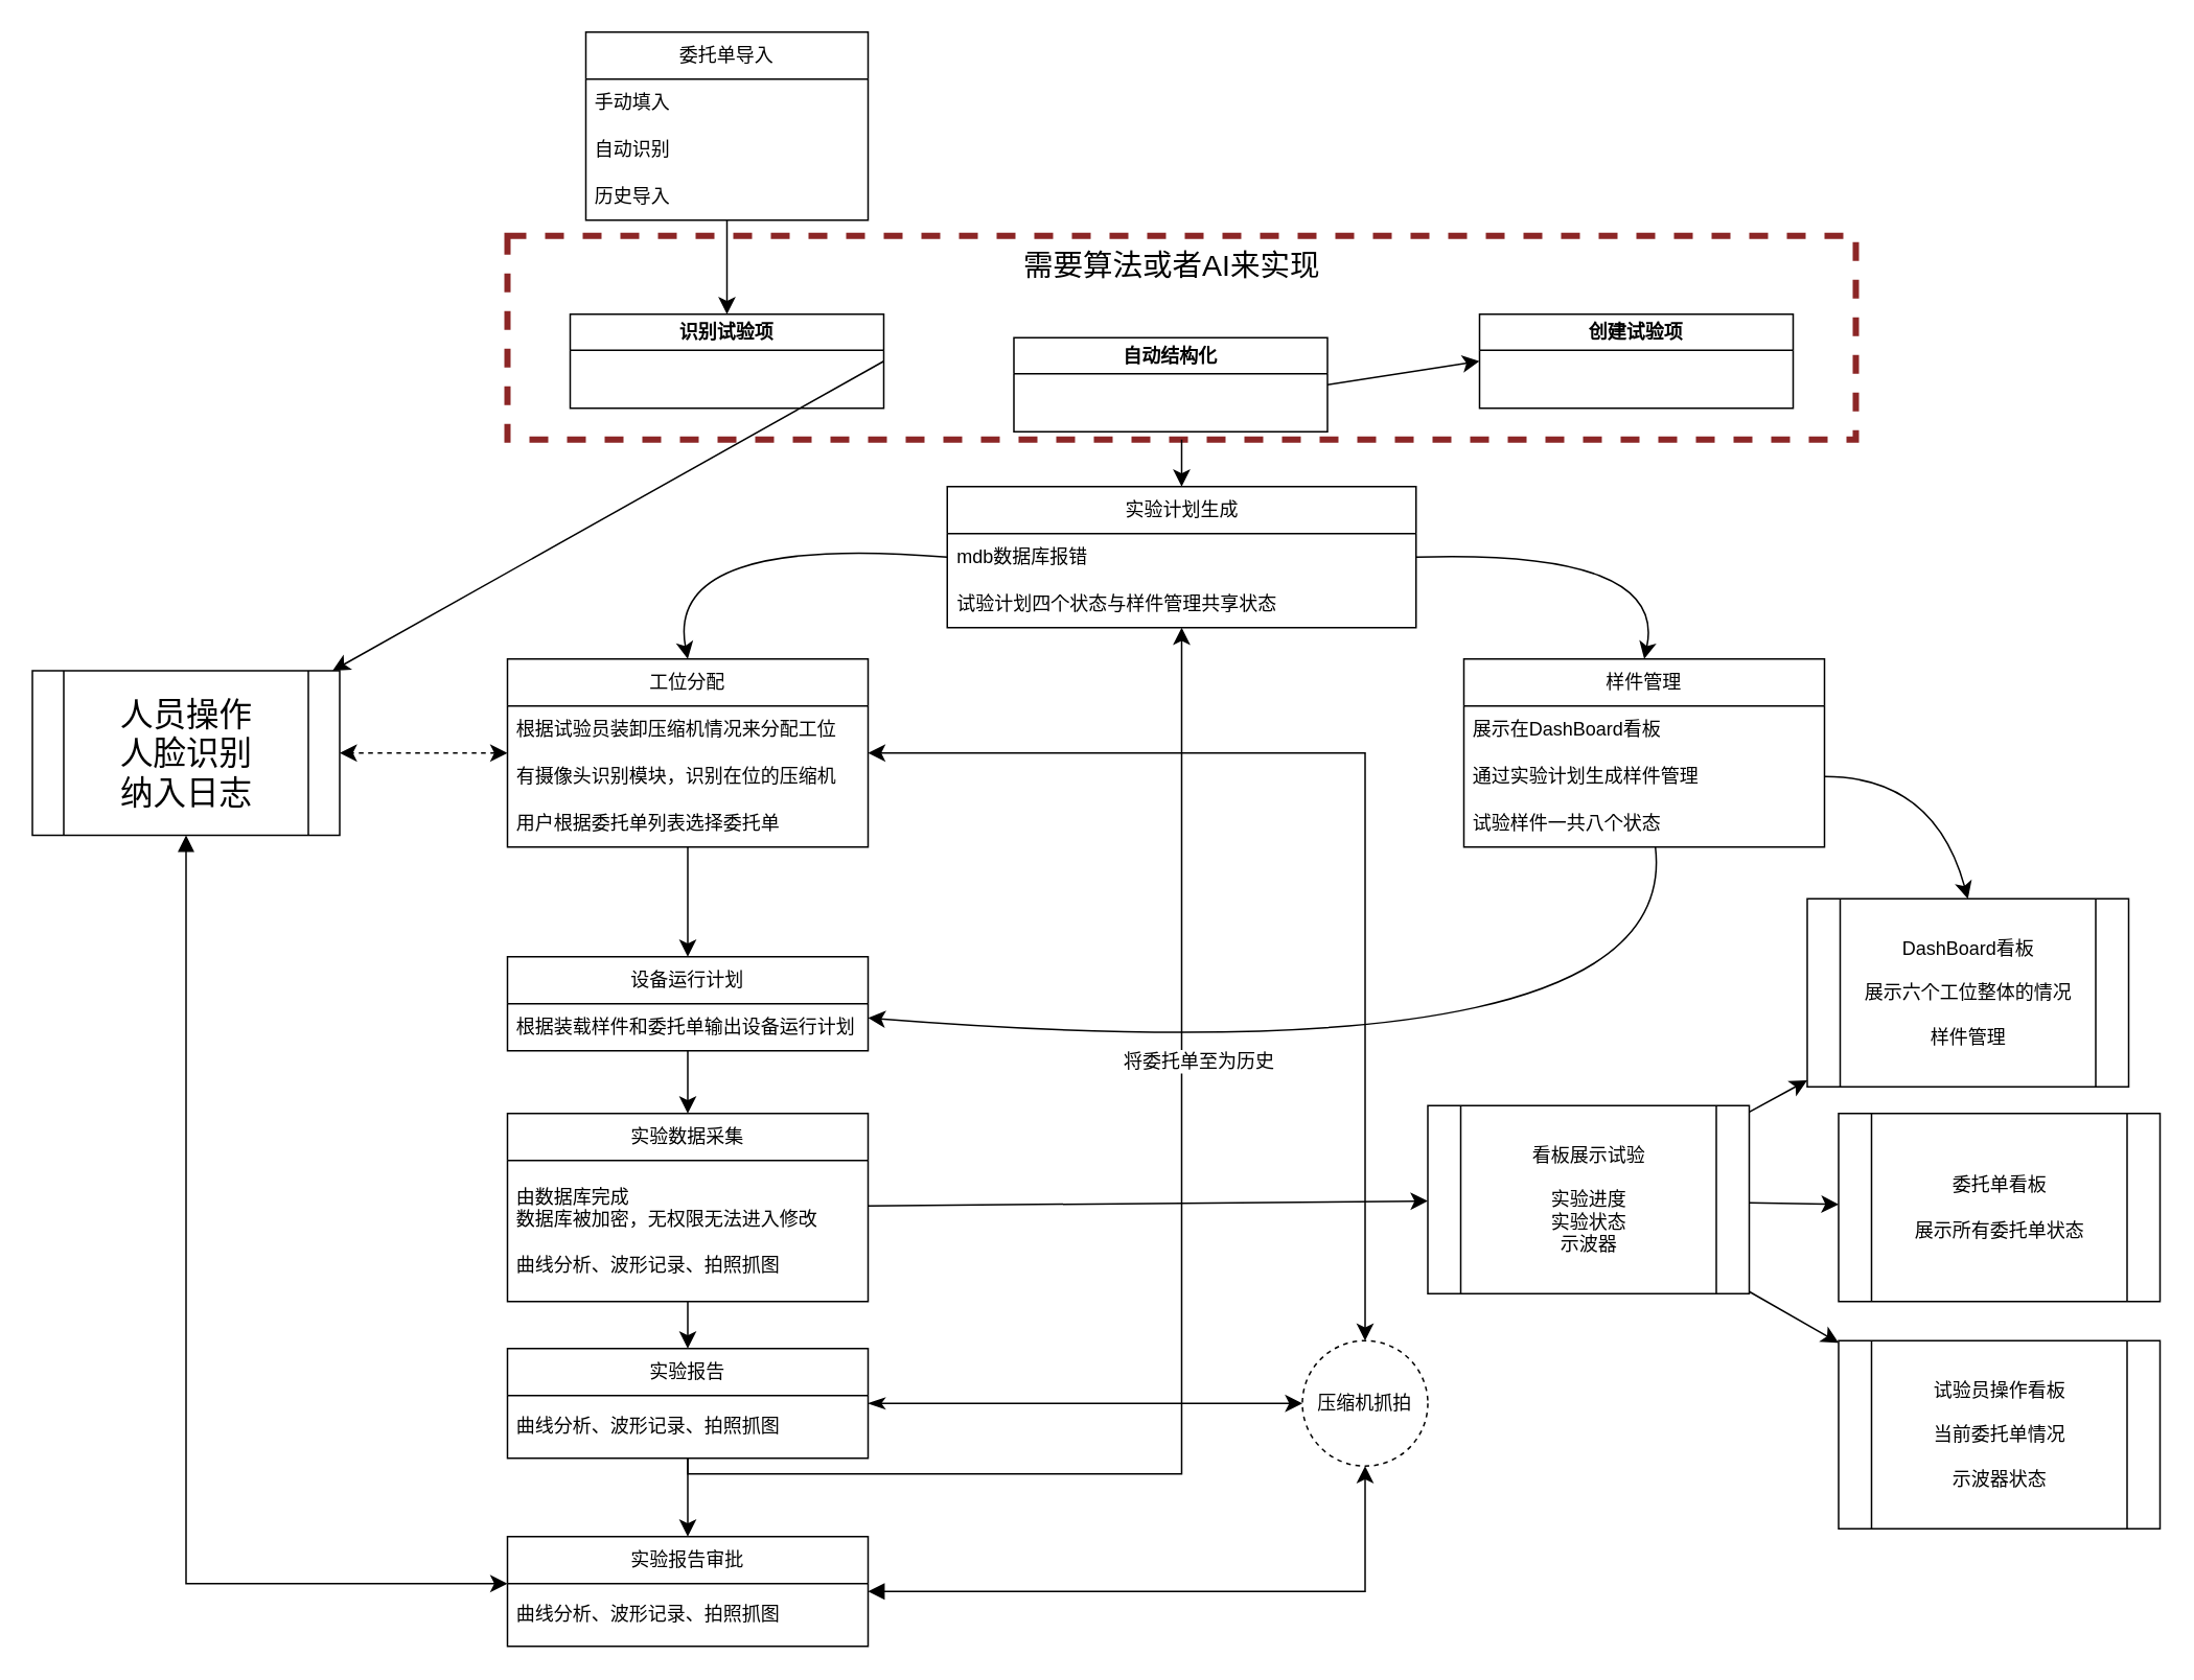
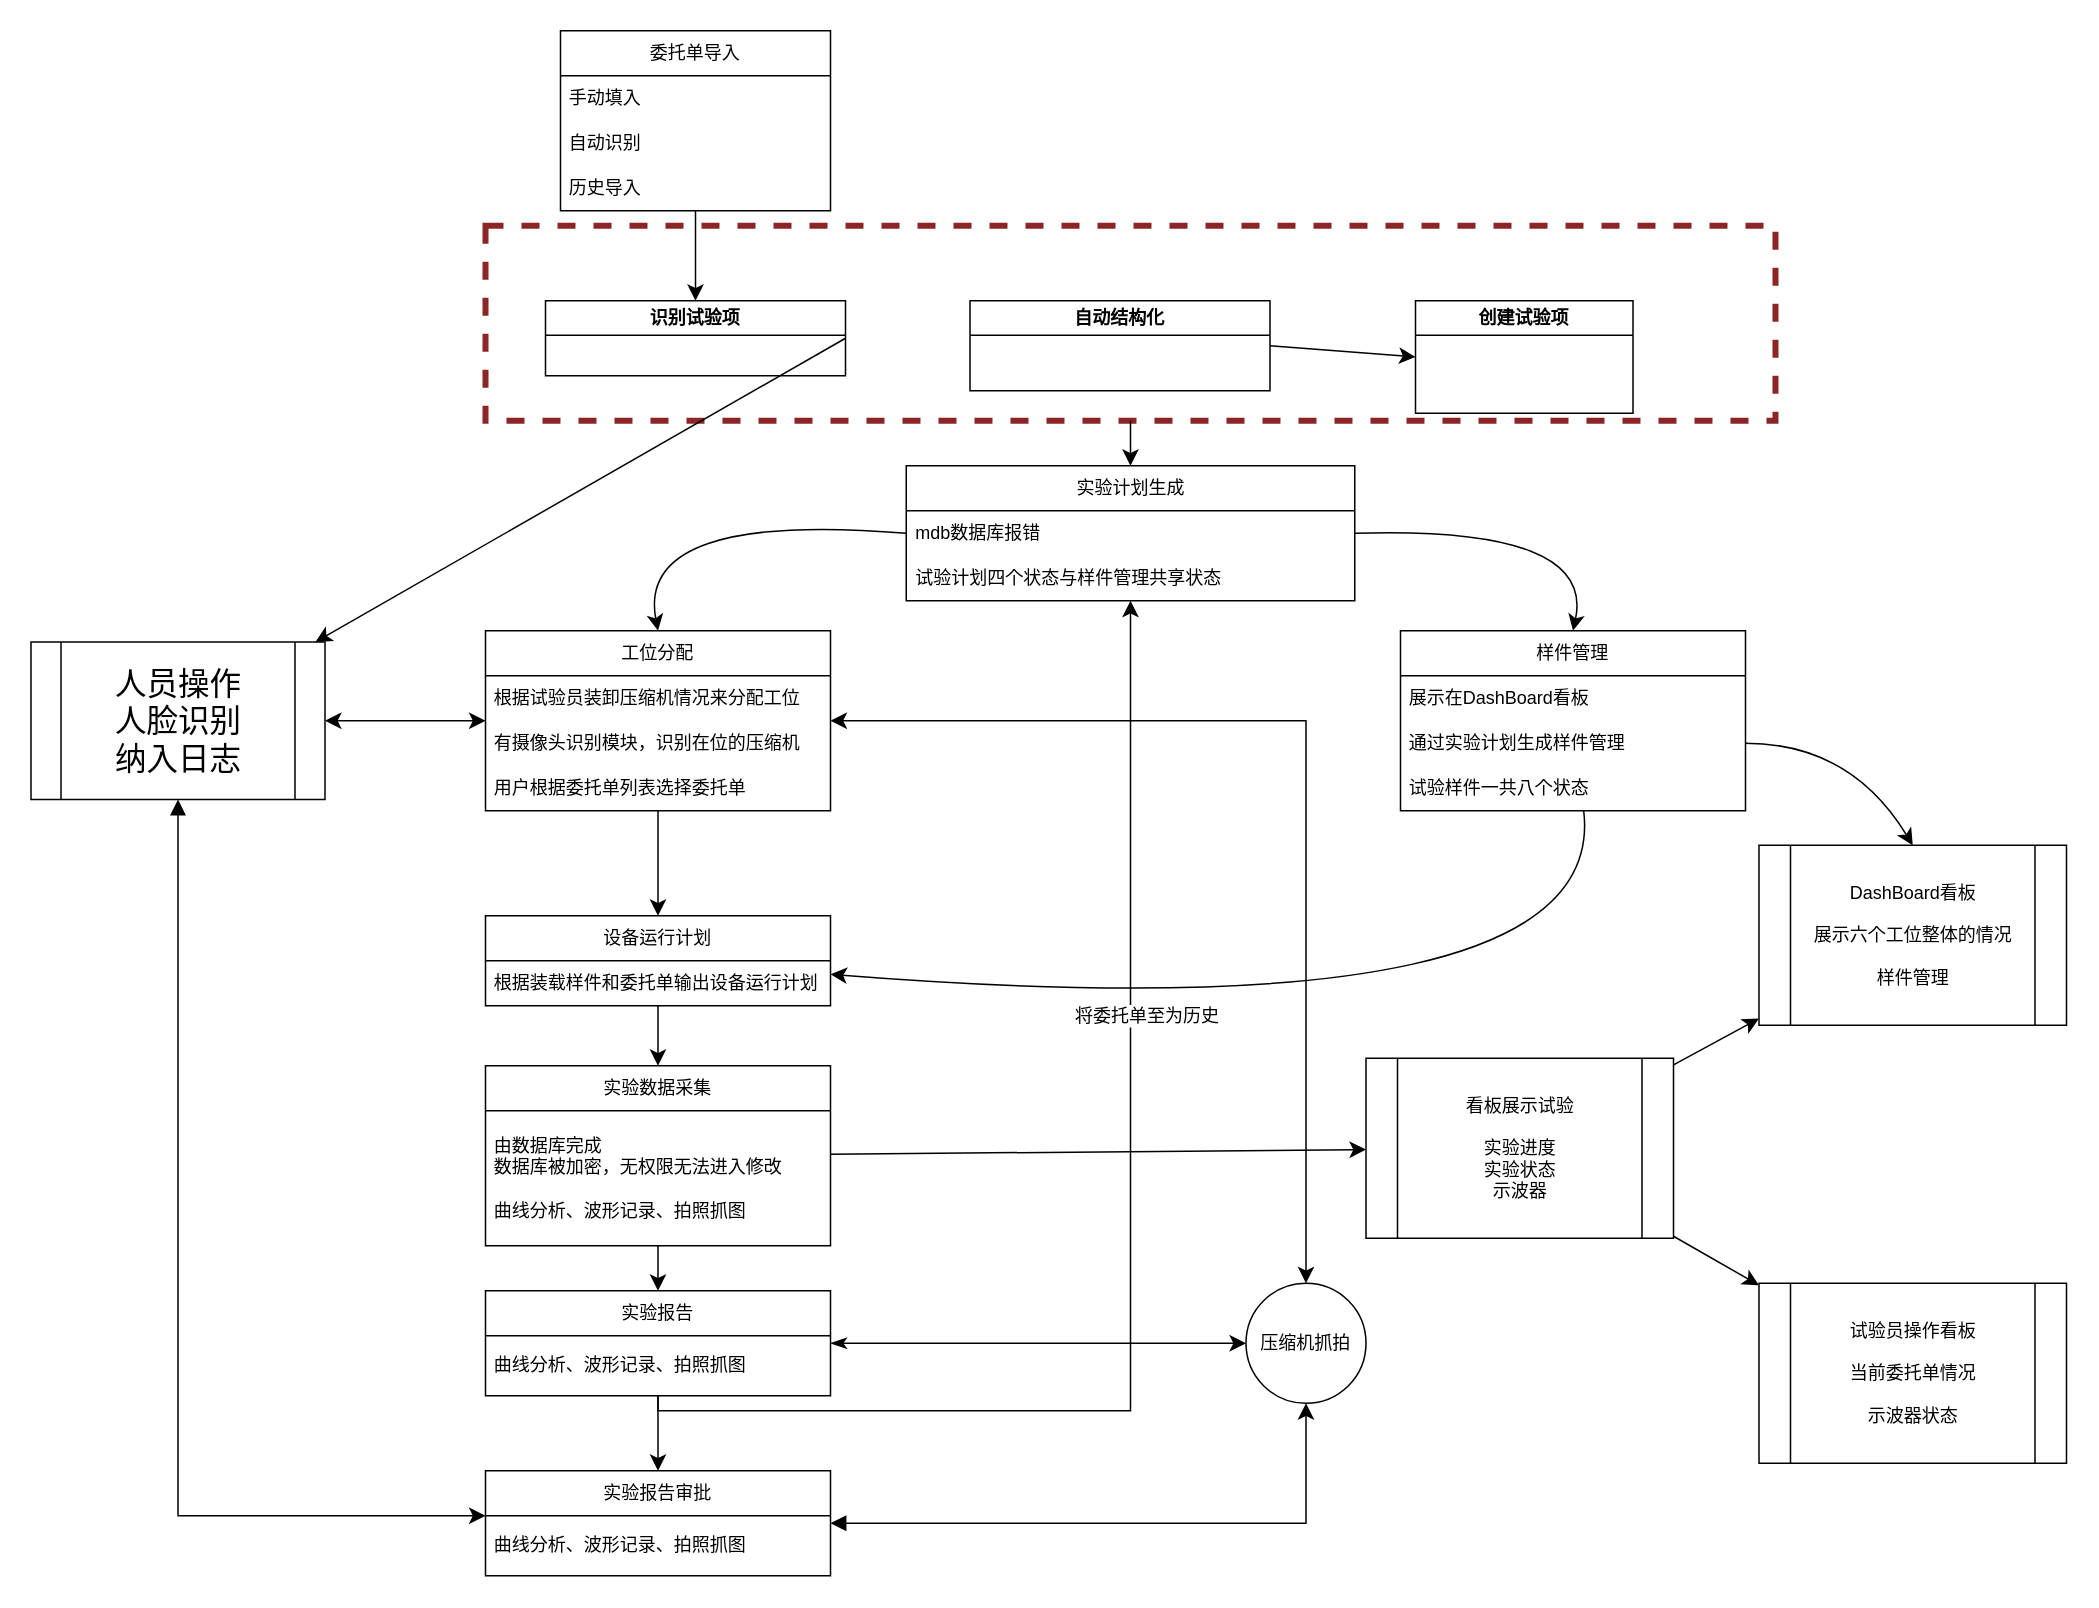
- <mxCell id="14" value="&lt;font style=&quot;font-size: 19px;&quot;&gt;需要算法或者AI来实现&lt;/font&gt;" style="text;html=1;align=center;verticalAlign=middle;whiteSpace=wrap;rounded=0;" vertex="1" parent="1"><mxGeometry x="642" y="150" width="210" height="40" as="geometry" /></mxCell>
- <mxCell id="9" value="识别试验项" style="swimlane;whiteSpace=wrap;html=1;" vertex="1" parent="1"><mxGeometry x="363" y="200" width="200" height="60" as="geometry" /></mxCell>
+ <mxCell id="9" value="识别试验项" style="swimlane;whiteSpace=wrap;html=1;" vertex="1" parent="1"><mxGeometry x="363" y="200" width="200" height="50" as="geometry" /></mxCell>
- <mxCell id="12" value="创建试验项" style="swimlane;whiteSpace=wrap;html=1;startSize=23;" vertex="1" parent="1"><mxGeometry x="943" y="200" width="200" height="60" as="geometry" /></mxCell>
+ <mxCell id="12" value="创建试验项" style="swimlane;whiteSpace=wrap;html=1;startSize=23;" vertex="1" parent="1"><mxGeometry x="943" y="200" width="145" height="75" as="geometry" /></mxCell>
- <mxCell id="11" value="自动结构化" style="swimlane;whiteSpace=wrap;html=1;" vertex="1" parent="1"><mxGeometry x="646" y="215" width="200" height="60" as="geometry" /></mxCell>
+ <mxCell id="11" value="自动结构化" style="swimlane;whiteSpace=wrap;html=1;" vertex="1" parent="1"><mxGeometry x="646" y="200" width="200" height="60" as="geometry" /></mxCell>
- <mxCell id="25" value="" style="edgeStyle=none;curved=1;rounded=0;orthogonalLoop=1;jettySize=auto;html=1;fontSize=12;startSize=8;endSize=8;startArrow=classic;startFill=1;dashed=1;" edge="1" parent="1" source="27" target="36"><mxGeometry relative="1" as="geometry" /></mxCell>
+ <mxCell id="25" value="" style="edgeStyle=none;curved=1;rounded=0;orthogonalLoop=1;jettySize=auto;html=1;fontSize=12;startSize=8;endSize=8;startArrow=classic;startFill=1;" edge="1" parent="1" source="27" target="36"><mxGeometry relative="1" as="geometry" /></mxCell>
- <mxCell id="54" value="DashBoard看板&lt;br&gt;&lt;br&gt;&lt;div&gt;展示六个工位整体的情况&lt;br&gt;&lt;br&gt;样件管理&lt;/div&gt;" style="shape=process;whiteSpace=wrap;html=1;backgroundOutline=1;fontStyle=0;startSize=30;horizontal=1;" vertex="1" parent="1"><mxGeometry x="1152" y="573" width="205" height="120" as="geometry" /></mxCell>
+ <mxCell id="54" value="DashBoard看板&lt;br&gt;&lt;br&gt;&lt;div&gt;展示六个工位整体的情况&lt;br&gt;&lt;br&gt;样件管理&lt;/div&gt;" style="shape=process;whiteSpace=wrap;html=1;backgroundOutline=1;fontStyle=0;startSize=30;horizontal=1;" vertex="1" parent="1"><mxGeometry x="1172" y="563" width="205" height="120" as="geometry" /></mxCell>
- <mxCell id="43" value="" style="edgeStyle=none;curved=1;rounded=0;orthogonalLoop=1;jettySize=auto;html=1;fontSize=12;startSize=8;endSize=8;" edge="1" parent="1" source="44" target="56"><mxGeometry relative="1" as="geometry" /></mxCell>
- <mxCell id="56" value="委托单看板&lt;br&gt;&lt;br&gt;展示所有委托单状态" style="shape=process;whiteSpace=wrap;html=1;backgroundOutline=1;fontStyle=0;startSize=30;horizontal=1;" vertex="1" parent="1"><mxGeometry x="1172" y="710" width="205" height="120" as="geometry" /></mxCell>
- <mxCell id="58" value="压缩机抓拍" style="ellipse;whiteSpace=wrap;html=1;fontStyle=0;startSize=30;horizontal=1;dashed=1;" vertex="1" parent="1"><mxGeometry x="830" y="855" width="80" height="80" as="geometry" /></mxCell>
+ <mxCell id="58" value="压缩机抓拍" style="ellipse;whiteSpace=wrap;html=1;fontStyle=0;startSize=30;horizontal=1;" vertex="1" parent="1"><mxGeometry x="830" y="855" width="80" height="80" as="geometry" /></mxCell>
